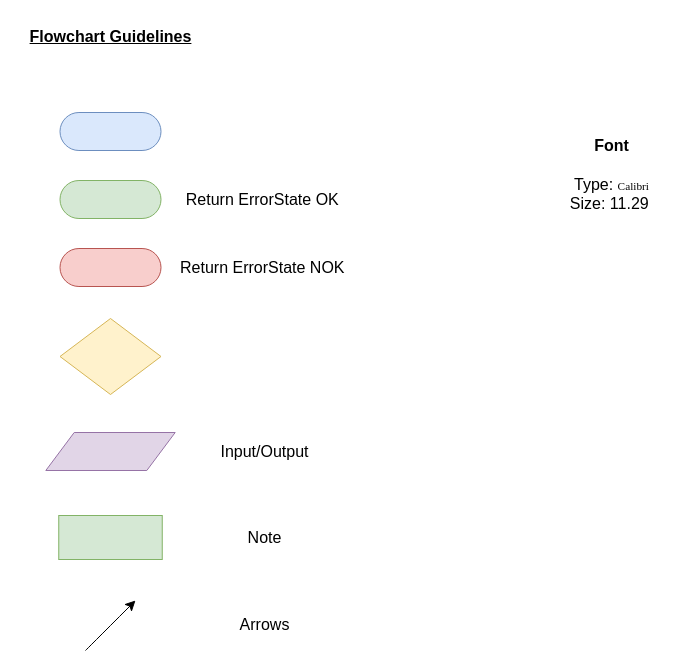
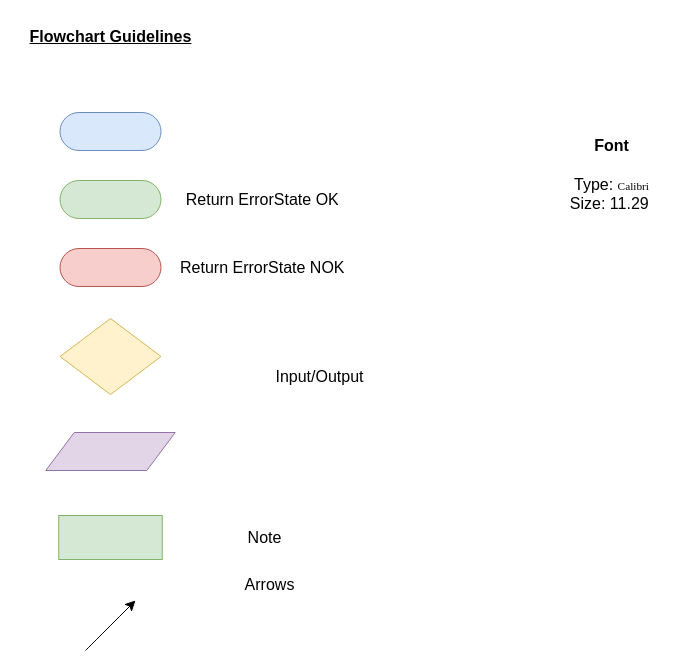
- <mxCell id="11" value="Input/Output" style="text;html=1;align=center;verticalAlign=middle;resizable=0;points=[];autosize=1;strokeColor=none;fillColor=none;fontSize=16;" vertex="1" parent="1"><mxGeometry x="211" y="435.5" width="106" height="31" as="geometry" /></mxCell>
+ <mxCell id="11" value="Input/Output" style="text;html=1;align=center;verticalAlign=middle;resizable=0;points=[];autosize=1;strokeColor=none;fillColor=none;fontSize=16;" vertex="1" parent="1"><mxGeometry x="266" y="360.5" width="106" height="31" as="geometry" /></mxCell>
- <mxCell id="16" value="Arrows" style="text;html=1;align=center;verticalAlign=middle;resizable=0;points=[];autosize=1;strokeColor=none;fillColor=none;fontSize=16;" vertex="1" parent="1"><mxGeometry x="230" y="608" width="68" height="31" as="geometry" /></mxCell>
+ <mxCell id="16" value="Arrows" style="text;html=1;align=center;verticalAlign=middle;resizable=0;points=[];autosize=1;strokeColor=none;fillColor=none;fontSize=16;" vertex="1" parent="1"><mxGeometry x="235" y="568" width="68" height="31" as="geometry" /></mxCell>
